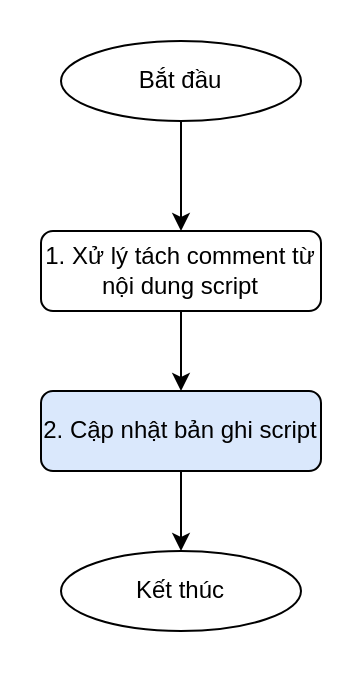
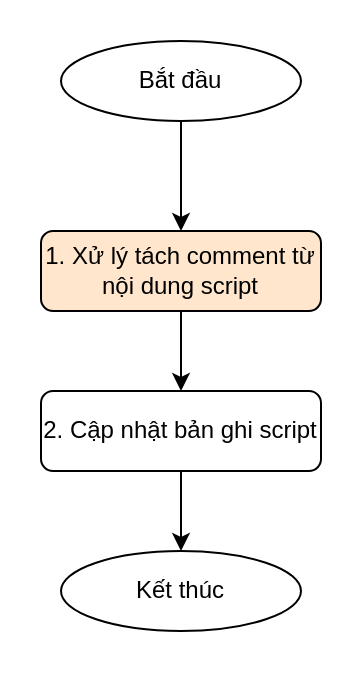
- <mxCell id="5" value="1. Xử lý tách comment từ nội dung script" style="rounded=1;whiteSpace=wrap;html=1;fontSize=12;glass=0;strokeWidth=1;shadow=0;" parent="1" vertex="1"><mxGeometry x="20" y="115" width="140" height="40" as="geometry" /></mxCell>
+ <mxCell id="5" value="1. Xử lý tách comment từ nội dung script" style="rounded=1;whiteSpace=wrap;html=1;fontSize=12;glass=0;strokeWidth=1;shadow=0;fillColor=#ffe6cc;" parent="1" vertex="1"><mxGeometry x="20" y="115" width="140" height="40" as="geometry" /></mxCell>
- <mxCell id="8" value="2. Cập nhật bản ghi script" style="rounded=1;whiteSpace=wrap;html=1;fontSize=12;glass=0;strokeWidth=1;shadow=0;fillColor=#dae8fc;" parent="1" vertex="1"><mxGeometry x="20" y="195" width="140" height="40" as="geometry" /></mxCell>
+ <mxCell id="8" value="2. Cập nhật bản ghi script" style="rounded=1;whiteSpace=wrap;html=1;fontSize=12;glass=0;strokeWidth=1;shadow=0;" parent="1" vertex="1"><mxGeometry x="20" y="195" width="140" height="40" as="geometry" /></mxCell>
